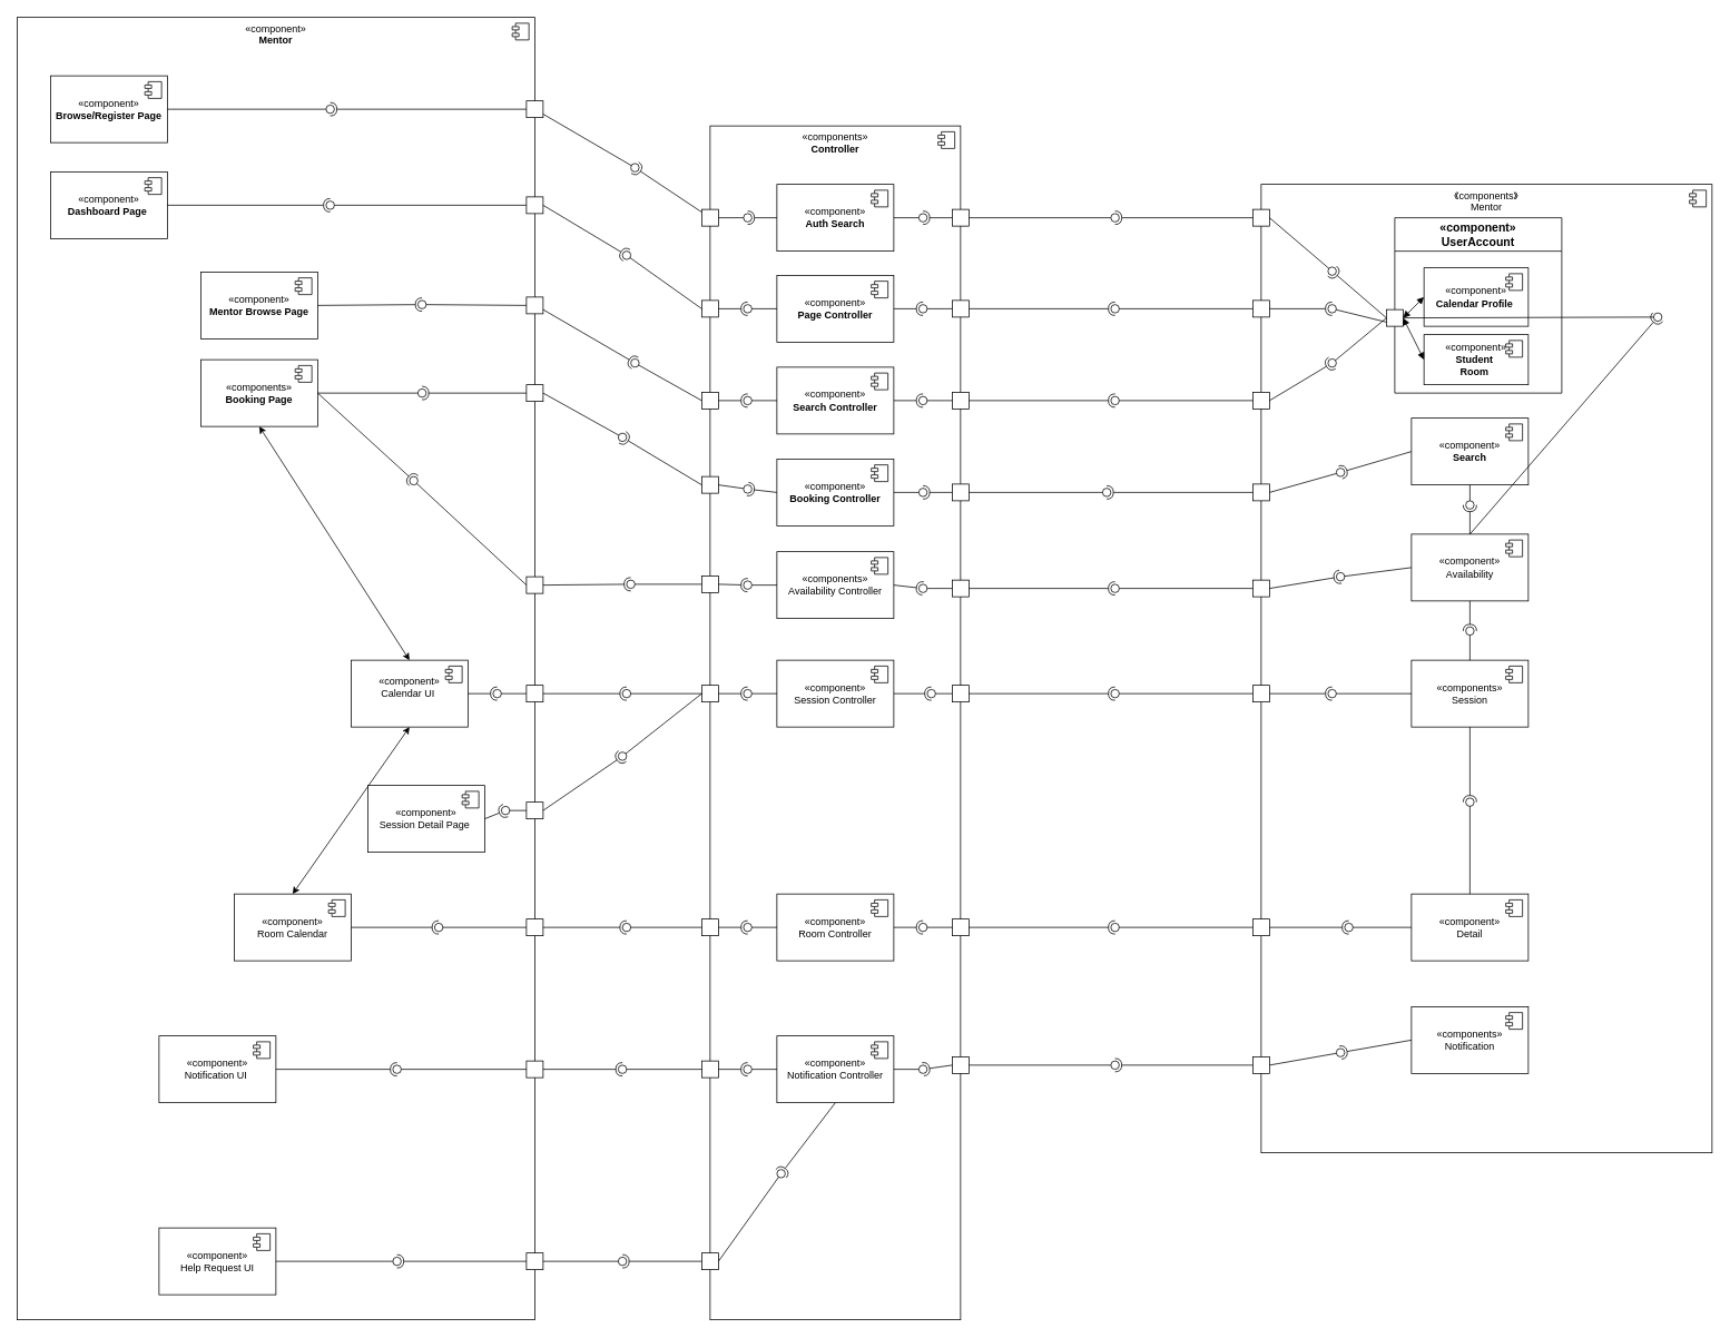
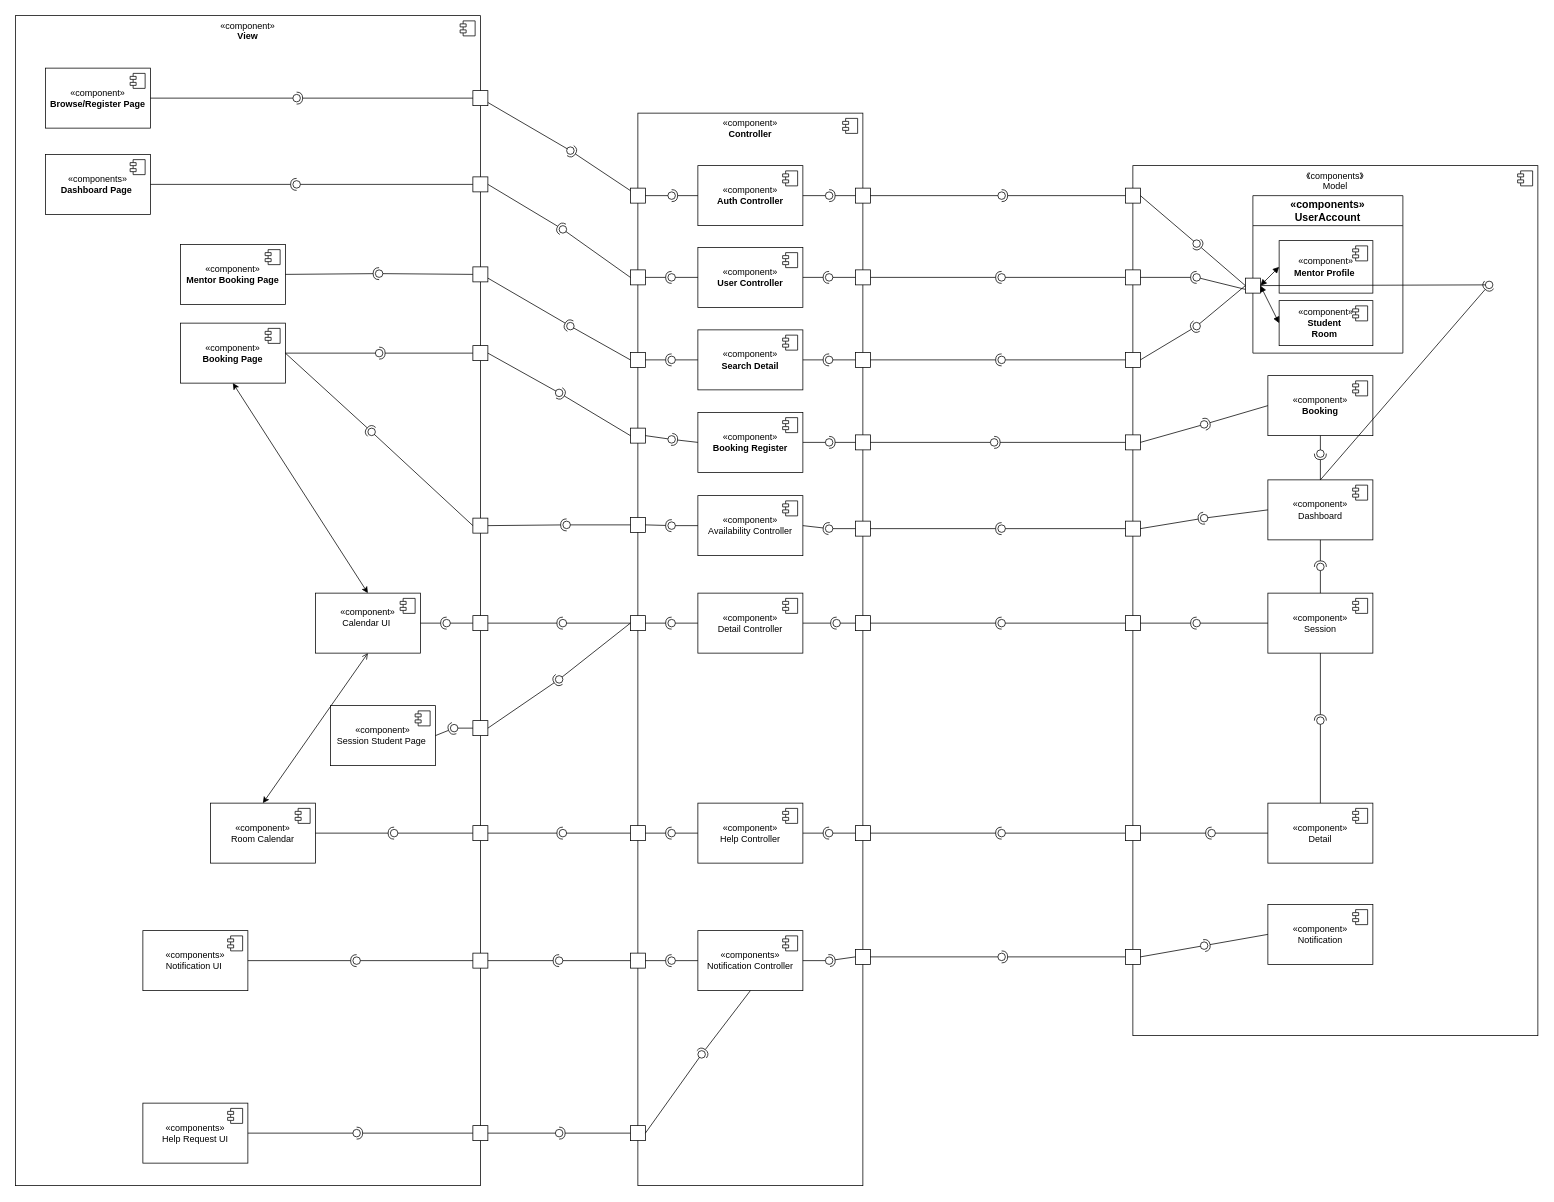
- <mxCell id="6" value="&lt;div&gt;&lt;span style=&quot;background-color: transparent; color: light-dark(rgb(0, 0, 0), rgb(255, 255, 255));&quot;&gt;«component»&lt;/span&gt;&lt;/div&gt;&lt;b&gt;Mentor&lt;/b&gt;" style="html=1;dropTarget=0;whiteSpace=wrap;labelPosition=center;verticalLabelPosition=middle;align=center;verticalAlign=top;" parent="1" vertex="1"><mxGeometry x="20" y="20" width="620" height="1560" as="geometry" /></mxCell>
+ <mxCell id="6" value="&lt;div&gt;&lt;span style=&quot;background-color: transparent; color: light-dark(rgb(0, 0, 0), rgb(255, 255, 255));&quot;&gt;«component»&lt;/span&gt;&lt;/div&gt;&lt;b&gt;View&lt;/b&gt;" style="html=1;dropTarget=0;whiteSpace=wrap;labelPosition=center;verticalLabelPosition=middle;align=center;verticalAlign=top;" parent="1" vertex="1"><mxGeometry x="20" y="20" width="620" height="1560" as="geometry" /></mxCell>
- <mxCell id="4" value="&lt;div&gt;&lt;span style=&quot;background-color: transparent; color: light-dark(rgb(0, 0, 0), rgb(255, 255, 255));&quot;&gt;«components»&lt;/span&gt;&lt;/div&gt;&lt;b&gt;Controller&lt;/b&gt;" style="html=1;dropTarget=0;whiteSpace=wrap;labelPosition=center;verticalLabelPosition=middle;align=center;verticalAlign=top;" parent="1" vertex="1"><mxGeometry x="850" y="150" width="300" height="1430" as="geometry" /></mxCell>
+ <mxCell id="4" value="&lt;div&gt;&lt;span style=&quot;background-color: transparent; color: light-dark(rgb(0, 0, 0), rgb(255, 255, 255));&quot;&gt;«component»&lt;/span&gt;&lt;/div&gt;&lt;b&gt;Controller&lt;/b&gt;" style="html=1;dropTarget=0;whiteSpace=wrap;labelPosition=center;verticalLabelPosition=middle;align=center;verticalAlign=top;" parent="1" vertex="1"><mxGeometry x="850" y="150" width="300" height="1430" as="geometry" /></mxCell>
- <mxCell id="2" value="《components》&lt;br&gt;Mentor" style="html=1;dropTarget=0;whiteSpace=wrap;labelPosition=center;verticalLabelPosition=middle;align=center;verticalAlign=top;" parent="1" vertex="1"><mxGeometry x="1510" y="220" width="540" height="1160" as="geometry" /></mxCell>
+ <mxCell id="2" value="《components》&lt;br&gt;Model" style="html=1;dropTarget=0;whiteSpace=wrap;labelPosition=center;verticalLabelPosition=middle;align=center;verticalAlign=top;" parent="1" vertex="1"><mxGeometry x="1510" y="220" width="540" height="1160" as="geometry" /></mxCell>
- <mxCell id="14" value="«component»&lt;br&gt;&lt;b&gt;Dashboard Page&amp;nbsp;&lt;/b&gt;" style="html=1;dropTarget=0;whiteSpace=wrap;" parent="1" vertex="1"><mxGeometry x="60" y="205" width="140" height="80" as="geometry" /></mxCell>
+ <mxCell id="14" value="«components»&lt;br&gt;&lt;b&gt;Dashboard Page&amp;nbsp;&lt;/b&gt;" style="html=1;dropTarget=0;whiteSpace=wrap;" parent="1" vertex="1"><mxGeometry x="60" y="205" width="140" height="80" as="geometry" /></mxCell>
- <mxCell id="20" value="«component»&lt;br&gt;&lt;b&gt;Auth Search&lt;/b&gt;" style="html=1;dropTarget=0;whiteSpace=wrap;" parent="1" vertex="1"><mxGeometry x="930" y="220" width="140" height="80" as="geometry" /></mxCell>
+ <mxCell id="20" value="«component»&lt;br&gt;&lt;b&gt;Auth Controller&lt;/b&gt;" style="html=1;dropTarget=0;whiteSpace=wrap;" parent="1" vertex="1"><mxGeometry x="930" y="220" width="140" height="80" as="geometry" /></mxCell>
- <mxCell id="28" value="&lt;h3&gt;«component»&lt;br&gt;&lt;b&gt;UserAccount&lt;/b&gt;&lt;/h3&gt;" style="swimlane;whiteSpace=wrap;html=1;startSize=40;" parent="1" vertex="1"><mxGeometry x="1670" y="260" width="200" height="210" as="geometry" /></mxCell>
+ <mxCell id="28" value="&lt;h3&gt;«components»&lt;br&gt;&lt;b&gt;UserAccount&lt;/b&gt;&lt;/h3&gt;" style="swimlane;whiteSpace=wrap;html=1;startSize=40;" parent="1" vertex="1"><mxGeometry x="1670" y="260" width="200" height="210" as="geometry" /></mxCell>
- <mxCell id="29" value="«component»&lt;br&gt;&lt;b&gt;Calendar Profile&amp;nbsp;&lt;/b&gt;" style="html=1;dropTarget=0;whiteSpace=wrap;" parent="28" vertex="1"><mxGeometry x="35" y="60" width="125" height="70" as="geometry" /></mxCell>
+ <mxCell id="29" value="«component»&lt;br&gt;&lt;b&gt;Mentor Profile&amp;nbsp;&lt;/b&gt;" style="html=1;dropTarget=0;whiteSpace=wrap;" parent="28" vertex="1"><mxGeometry x="35" y="60" width="125" height="70" as="geometry" /></mxCell>
- <mxCell id="16" value="«component»&lt;br&gt;&lt;b&gt;Mentor Browse Page&lt;/b&gt;" style="html=1;dropTarget=0;whiteSpace=wrap;" parent="1" vertex="1"><mxGeometry x="240" y="325" width="140" height="80" as="geometry" /></mxCell>
+ <mxCell id="16" value="«component»&lt;br&gt;&lt;b&gt;Mentor Booking Page&lt;/b&gt;" style="html=1;dropTarget=0;whiteSpace=wrap;" parent="1" vertex="1"><mxGeometry x="240" y="325" width="140" height="80" as="geometry" /></mxCell>
- <mxCell id="22" value="«component»&lt;br&gt;&lt;b&gt;Page Controller&lt;/b&gt;" style="html=1;dropTarget=0;whiteSpace=wrap;" parent="1" vertex="1"><mxGeometry x="930" y="329" width="140" height="80" as="geometry" /></mxCell>
+ <mxCell id="22" value="«component»&lt;br&gt;&lt;b&gt;User Controller&lt;/b&gt;" style="html=1;dropTarget=0;whiteSpace=wrap;" parent="1" vertex="1"><mxGeometry x="930" y="329" width="140" height="80" as="geometry" /></mxCell>
- <mxCell id="18" value="«components»&lt;br&gt;&lt;b&gt;Booking Page&lt;/b&gt;" style="html=1;dropTarget=0;whiteSpace=wrap;" parent="1" vertex="1"><mxGeometry x="240" y="430" width="140" height="80" as="geometry" /></mxCell>
+ <mxCell id="18" value="«component»&lt;br&gt;&lt;b&gt;Booking Page&lt;/b&gt;" style="html=1;dropTarget=0;whiteSpace=wrap;" parent="1" vertex="1"><mxGeometry x="240" y="430" width="140" height="80" as="geometry" /></mxCell>
- <mxCell id="24" value="«component»&lt;br&gt;&lt;b&gt;Search Controller&lt;/b&gt;" style="html=1;dropTarget=0;whiteSpace=wrap;" parent="1" vertex="1"><mxGeometry x="930" y="439" width="140" height="80" as="geometry" /></mxCell>
+ <mxCell id="24" value="«component»&lt;br&gt;&lt;b&gt;Search Detail&lt;/b&gt;" style="html=1;dropTarget=0;whiteSpace=wrap;" parent="1" vertex="1"><mxGeometry x="930" y="439" width="140" height="80" as="geometry" /></mxCell>
- <mxCell id="8" value="«component»&lt;br&gt;&lt;b&gt;Search&lt;/b&gt;" style="html=1;dropTarget=0;whiteSpace=wrap;" parent="1" vertex="1"><mxGeometry x="1690" y="500" width="140" height="80" as="geometry" /></mxCell>
+ <mxCell id="8" value="«component»&lt;br&gt;&lt;b&gt;Booking&lt;/b&gt;" style="html=1;dropTarget=0;whiteSpace=wrap;" parent="1" vertex="1"><mxGeometry x="1690" y="500" width="140" height="80" as="geometry" /></mxCell>
- <mxCell id="26" value="«component»&lt;br&gt;&lt;b&gt;Booking Controller&lt;/b&gt;" style="html=1;dropTarget=0;whiteSpace=wrap;" parent="1" vertex="1"><mxGeometry x="930" y="549" width="140" height="80" as="geometry" /></mxCell>
+ <mxCell id="26" value="«component»&lt;br&gt;&lt;b&gt;Booking Register&lt;/b&gt;" style="html=1;dropTarget=0;whiteSpace=wrap;" parent="1" vertex="1"><mxGeometry x="930" y="549" width="140" height="80" as="geometry" /></mxCell>
- <mxCell id="10" value="«component»&lt;div&gt;Availability&lt;/div&gt;" style="html=1;dropTarget=0;whiteSpace=wrap;" parent="1" vertex="1"><mxGeometry x="1690" y="639" width="140" height="80" as="geometry" /></mxCell>
+ <mxCell id="10" value="«component»&lt;div&gt;Dashboard&lt;/div&gt;" style="html=1;dropTarget=0;whiteSpace=wrap;" parent="1" vertex="1"><mxGeometry x="1690" y="639" width="140" height="80" as="geometry" /></mxCell>
- <mxCell id="42" value="«components»&lt;div&gt;Availability Controller&lt;/div&gt;" style="html=1;dropTarget=0;whiteSpace=wrap;" parent="1" vertex="1"><mxGeometry x="930" y="660" width="140" height="80" as="geometry" /></mxCell>
+ <mxCell id="42" value="«component»&lt;div&gt;Availability Controller&lt;/div&gt;" style="html=1;dropTarget=0;whiteSpace=wrap;" parent="1" vertex="1"><mxGeometry x="930" y="660" width="140" height="80" as="geometry" /></mxCell>
- <mxCell id="44" value="«component»&lt;div&gt;Session Controller&lt;/div&gt;" style="html=1;dropTarget=0;whiteSpace=wrap;" parent="1" vertex="1"><mxGeometry x="930" y="790" width="140" height="80" as="geometry" /></mxCell>
+ <mxCell id="44" value="«component»&lt;div&gt;Detail Controller&lt;/div&gt;" style="html=1;dropTarget=0;whiteSpace=wrap;" parent="1" vertex="1"><mxGeometry x="930" y="790" width="140" height="80" as="geometry" /></mxCell>
- <mxCell id="36" value="«components»&lt;div&gt;Session&lt;/div&gt;" style="html=1;dropTarget=0;whiteSpace=wrap;" parent="1" vertex="1"><mxGeometry x="1690" y="790" width="140" height="80" as="geometry" /></mxCell>
+ <mxCell id="36" value="«component»&lt;div&gt;Session&lt;/div&gt;" style="html=1;dropTarget=0;whiteSpace=wrap;" parent="1" vertex="1"><mxGeometry x="1690" y="790" width="140" height="80" as="geometry" /></mxCell>
- <mxCell id="205" value="" style="endArrow=classic;startArrow=classic;html=1;rounded=0;entryX=0.5;entryY=1;entryDx=0;entryDy=0;exitX=0.5;exitY=0;exitDx=0;exitDy=0;" edge="1" parent="1" source="52" target="50"><mxGeometry width="50" height="50" relative="1" as="geometry"><mxPoint x="500" y="800" as="sourcePoint" /><mxPoint x="320" y="520" as="targetPoint" /></mxGeometry></mxCell>
+ <mxCell id="205" value="" style="endArrow=open;startArrow=classic;html=1;rounded=0;entryX=0.5;entryY=1;entryDx=0;entryDy=0;exitX=0.5;exitY=0;exitDx=0;exitDy=0;" edge="1" parent="1" source="52" target="50"><mxGeometry width="50" height="50" relative="1" as="geometry"><mxPoint x="500" y="800" as="sourcePoint" /><mxPoint x="320" y="520" as="targetPoint" /></mxGeometry></mxCell>
- <mxCell id="56" value="«component»&lt;div&gt;Session Detail Page&amp;nbsp;&lt;/div&gt;" style="html=1;dropTarget=0;whiteSpace=wrap;" parent="1" vertex="1"><mxGeometry x="440" y="940" width="140" height="80" as="geometry" /></mxCell>
+ <mxCell id="56" value="«component»&lt;div&gt;Session Student Page&amp;nbsp;&lt;/div&gt;" style="html=1;dropTarget=0;whiteSpace=wrap;" parent="1" vertex="1"><mxGeometry x="440" y="940" width="140" height="80" as="geometry" /></mxCell>
- <mxCell id="46" value="«component»&lt;div&gt;Room Controller&lt;/div&gt;" style="html=1;dropTarget=0;whiteSpace=wrap;" parent="1" vertex="1"><mxGeometry x="930" y="1070" width="140" height="80" as="geometry" /></mxCell>
+ <mxCell id="46" value="«component»&lt;div&gt;Help Controller&lt;/div&gt;" style="html=1;dropTarget=0;whiteSpace=wrap;" parent="1" vertex="1"><mxGeometry x="930" y="1070" width="140" height="80" as="geometry" /></mxCell>
- <mxCell id="40" value="«components»&lt;div&gt;Notification&lt;/div&gt;" style="html=1;dropTarget=0;whiteSpace=wrap;" parent="1" vertex="1"><mxGeometry x="1690" y="1205" width="140" height="80" as="geometry" /></mxCell>
+ <mxCell id="40" value="«component»&lt;div&gt;Notification&lt;/div&gt;" style="html=1;dropTarget=0;whiteSpace=wrap;" parent="1" vertex="1"><mxGeometry x="1690" y="1205" width="140" height="80" as="geometry" /></mxCell>
- <mxCell id="54" value="«component»&lt;div&gt;Notification UI&amp;nbsp;&lt;/div&gt;" style="html=1;dropTarget=0;whiteSpace=wrap;" parent="1" vertex="1"><mxGeometry x="190" y="1240" width="140" height="80" as="geometry" /></mxCell>
+ <mxCell id="54" value="«components»&lt;div&gt;Notification UI&amp;nbsp;&lt;/div&gt;" style="html=1;dropTarget=0;whiteSpace=wrap;" parent="1" vertex="1"><mxGeometry x="190" y="1240" width="140" height="80" as="geometry" /></mxCell>
- <mxCell id="48" value="«component»&lt;div&gt;Notification Controller&lt;/div&gt;" style="html=1;dropTarget=0;whiteSpace=wrap;" parent="1" vertex="1"><mxGeometry x="930" y="1240" width="140" height="80" as="geometry" /></mxCell>
+ <mxCell id="48" value="«components»&lt;div&gt;Notification Controller&lt;/div&gt;" style="html=1;dropTarget=0;whiteSpace=wrap;" parent="1" vertex="1"><mxGeometry x="930" y="1240" width="140" height="80" as="geometry" /></mxCell>
- <mxCell id="58" value="«component»&lt;div&gt;Help Request UI&lt;/div&gt;" style="html=1;dropTarget=0;whiteSpace=wrap;" parent="1" vertex="1"><mxGeometry x="190" y="1470" width="140" height="80" as="geometry" /></mxCell>
+ <mxCell id="58" value="«components»&lt;div&gt;Help Request UI&lt;/div&gt;" style="html=1;dropTarget=0;whiteSpace=wrap;" parent="1" vertex="1"><mxGeometry x="190" y="1470" width="140" height="80" as="geometry" /></mxCell>
